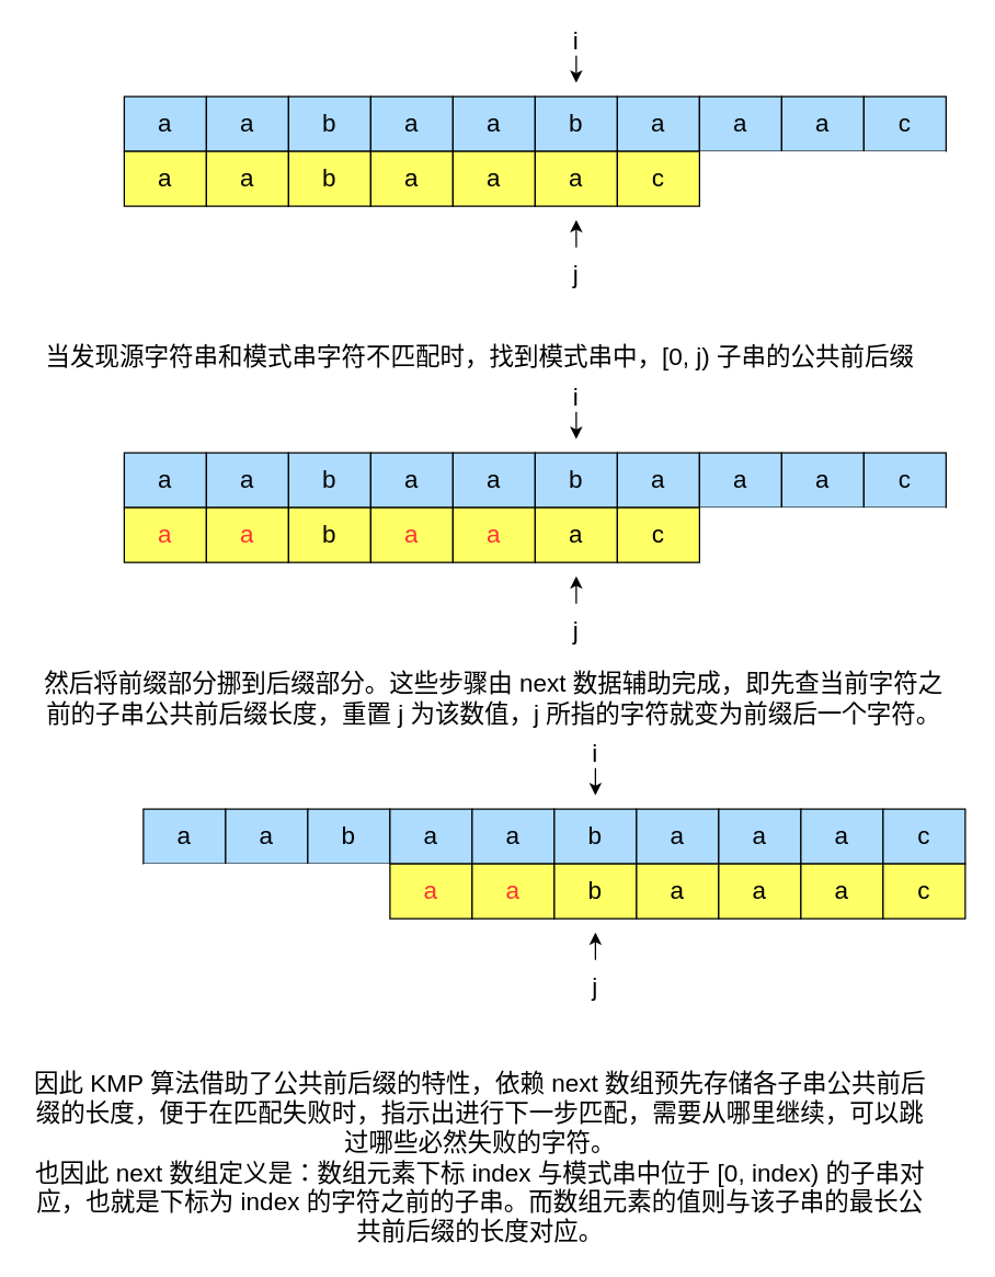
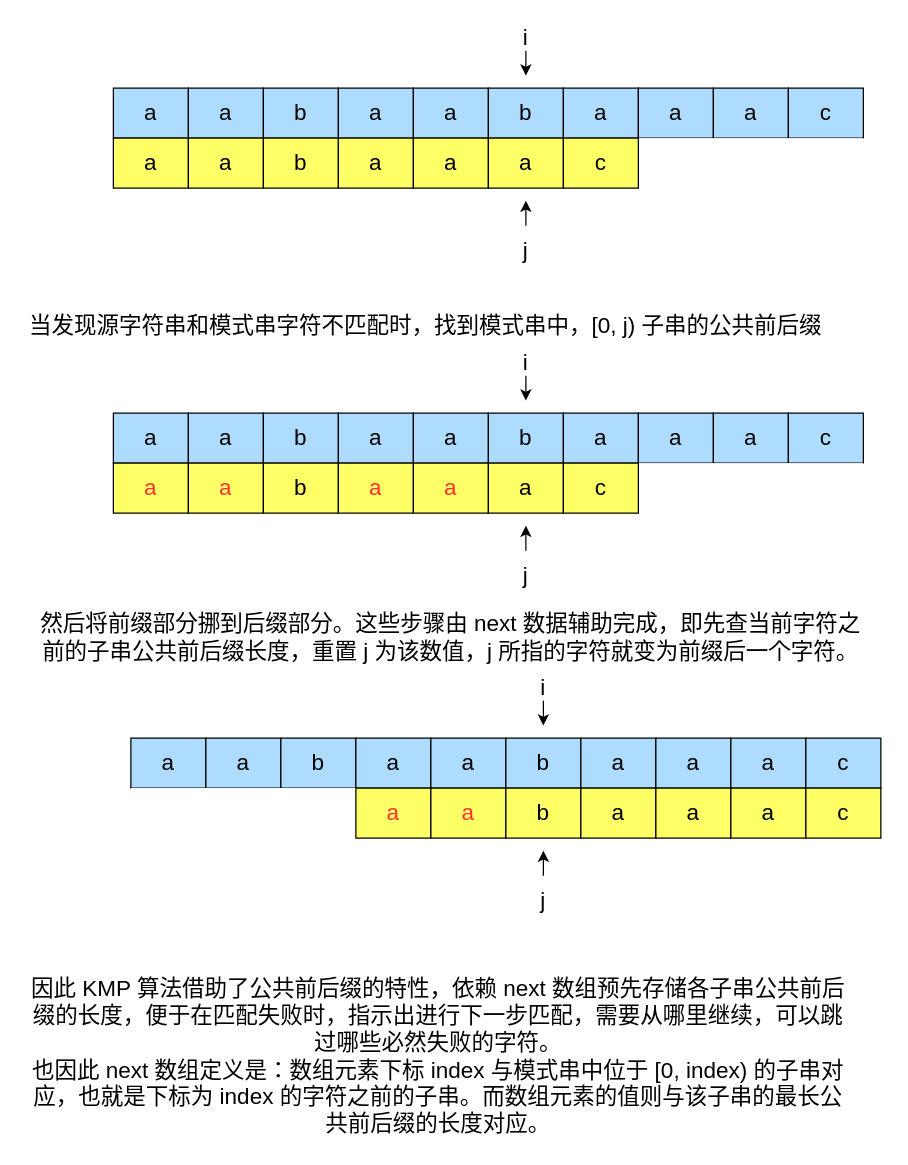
- <mxCell id="30" value="当发现源字符串和模式串字符不匹配时，找到模式串中，[0, j) 子串的公共前后缀" style="text;html=1;strokeColor=none;fillColor=none;align=center;verticalAlign=middle;whiteSpace=wrap;rounded=0;fontSize=18;" vertex="1" parent="1"><mxGeometry x="20" y="250" width="660" height="20" as="geometry" /></mxCell>
+ <mxCell id="30" value="当发现源字符串和模式串字符不匹配时，找到模式串中，[0, j) 子串的公共前后缀" style="text;html=1;strokeColor=none;fillColor=none;align=center;verticalAlign=middle;whiteSpace=wrap;rounded=0;fontSize=18;" vertex="1" parent="1"><mxGeometry x="10" y="250" width="660" height="20" as="geometry" /></mxCell>
